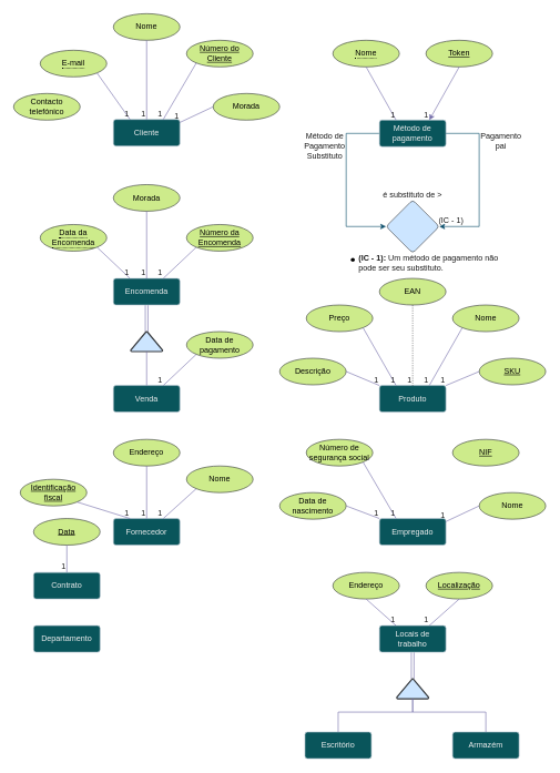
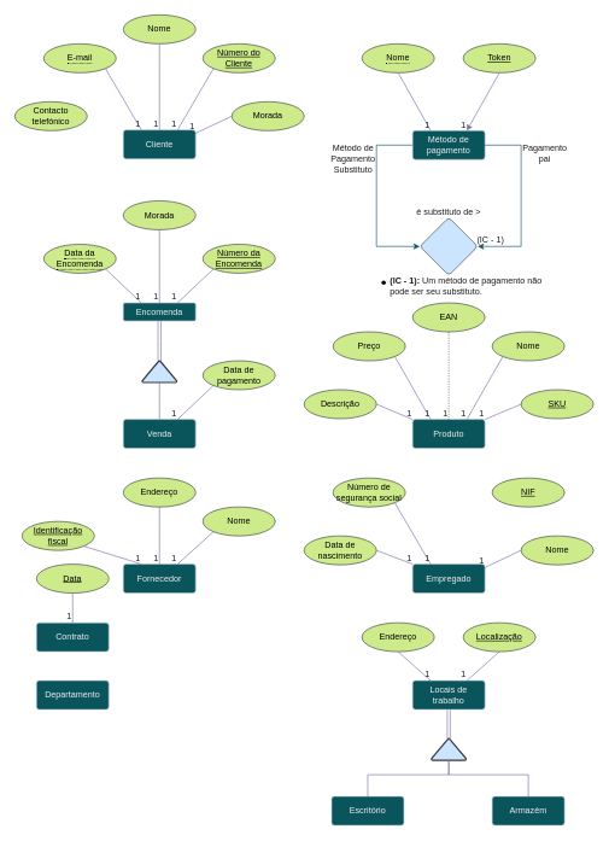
- <mxCell id="4" value="&lt;span style=&quot;border-bottom: 1px dotted&quot;&gt;E-mail&lt;/span&gt;" style="ellipse;whiteSpace=wrap;html=1;align=center;labelBackgroundColor=none;fillColor=#cdeb8b;strokeColor=#36393d;" parent="1" vertex="1"><mxGeometry x="60" y="75" width="100" height="40" as="geometry" /></mxCell>
+ <mxCell id="4" value="&lt;span style=&quot;border-bottom: 1px dotted&quot;&gt;E-mail&lt;/span&gt;" style="ellipse;whiteSpace=wrap;html=1;align=center;labelBackgroundColor=none;fillColor=#cdeb8b;strokeColor=#36393d;" parent="1" vertex="1"><mxGeometry x="60" y="60" width="100" height="40" as="geometry" /></mxCell>
- <mxCell id="9" value="Encomenda" style="rounded=1;arcSize=10;whiteSpace=wrap;html=1;align=center;labelBackgroundColor=none;fillColor=#09555B;strokeColor=#BAC8D3;fontColor=#EEEEEE;" parent="1" vertex="1"><mxGeometry x="170" y="418" width="100" height="40" as="geometry" /></mxCell>
+ <mxCell id="9" value="Encomenda" style="rounded=1;arcSize=10;whiteSpace=wrap;html=1;align=center;labelBackgroundColor=none;fillColor=#09555B;strokeColor=#BAC8D3;fontColor=#EEEEEE;" parent="1" vertex="1"><mxGeometry x="170" y="418" width="100" height="25" as="geometry" /></mxCell>
